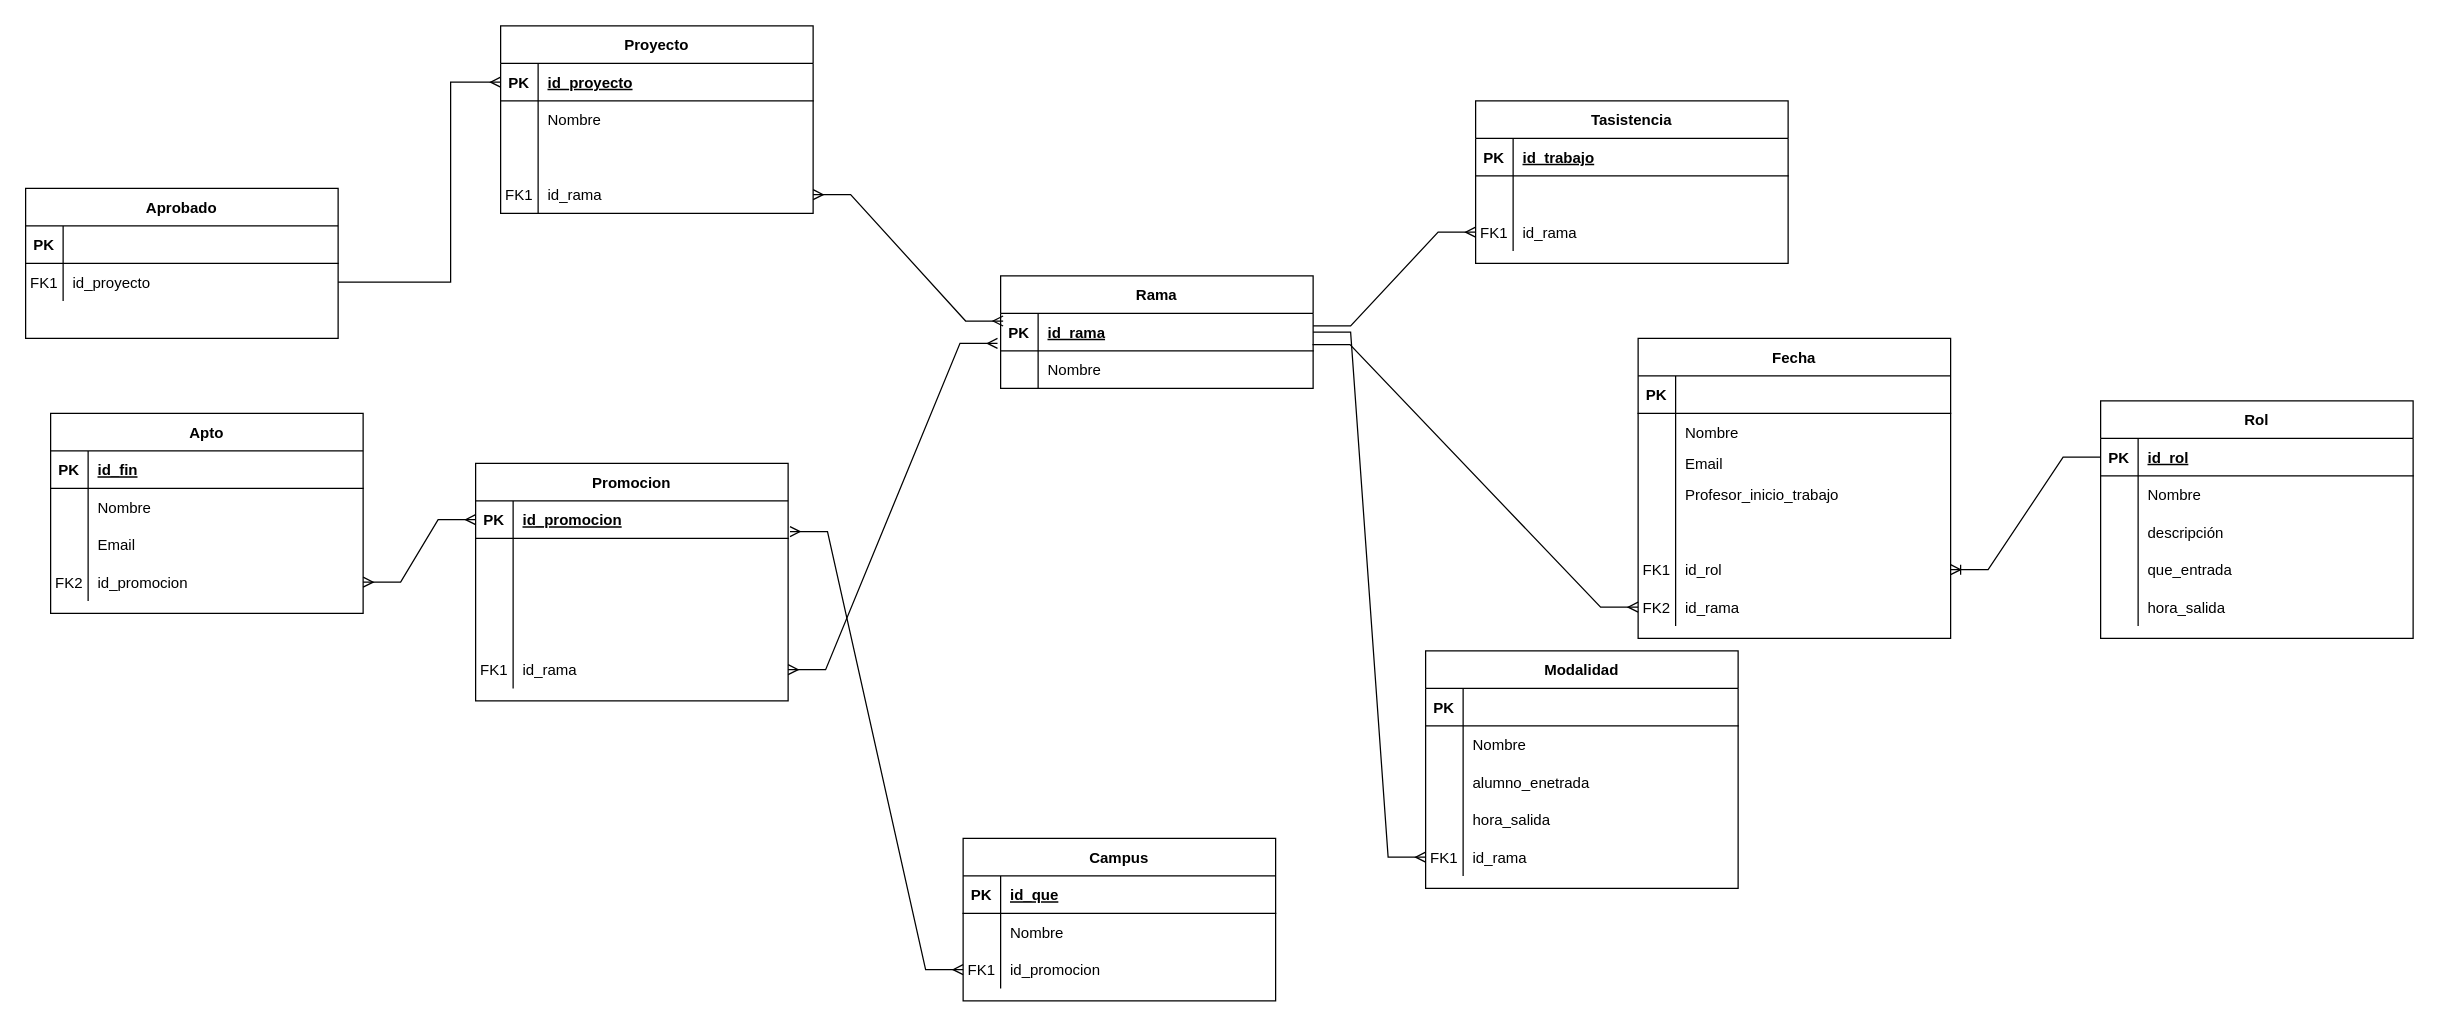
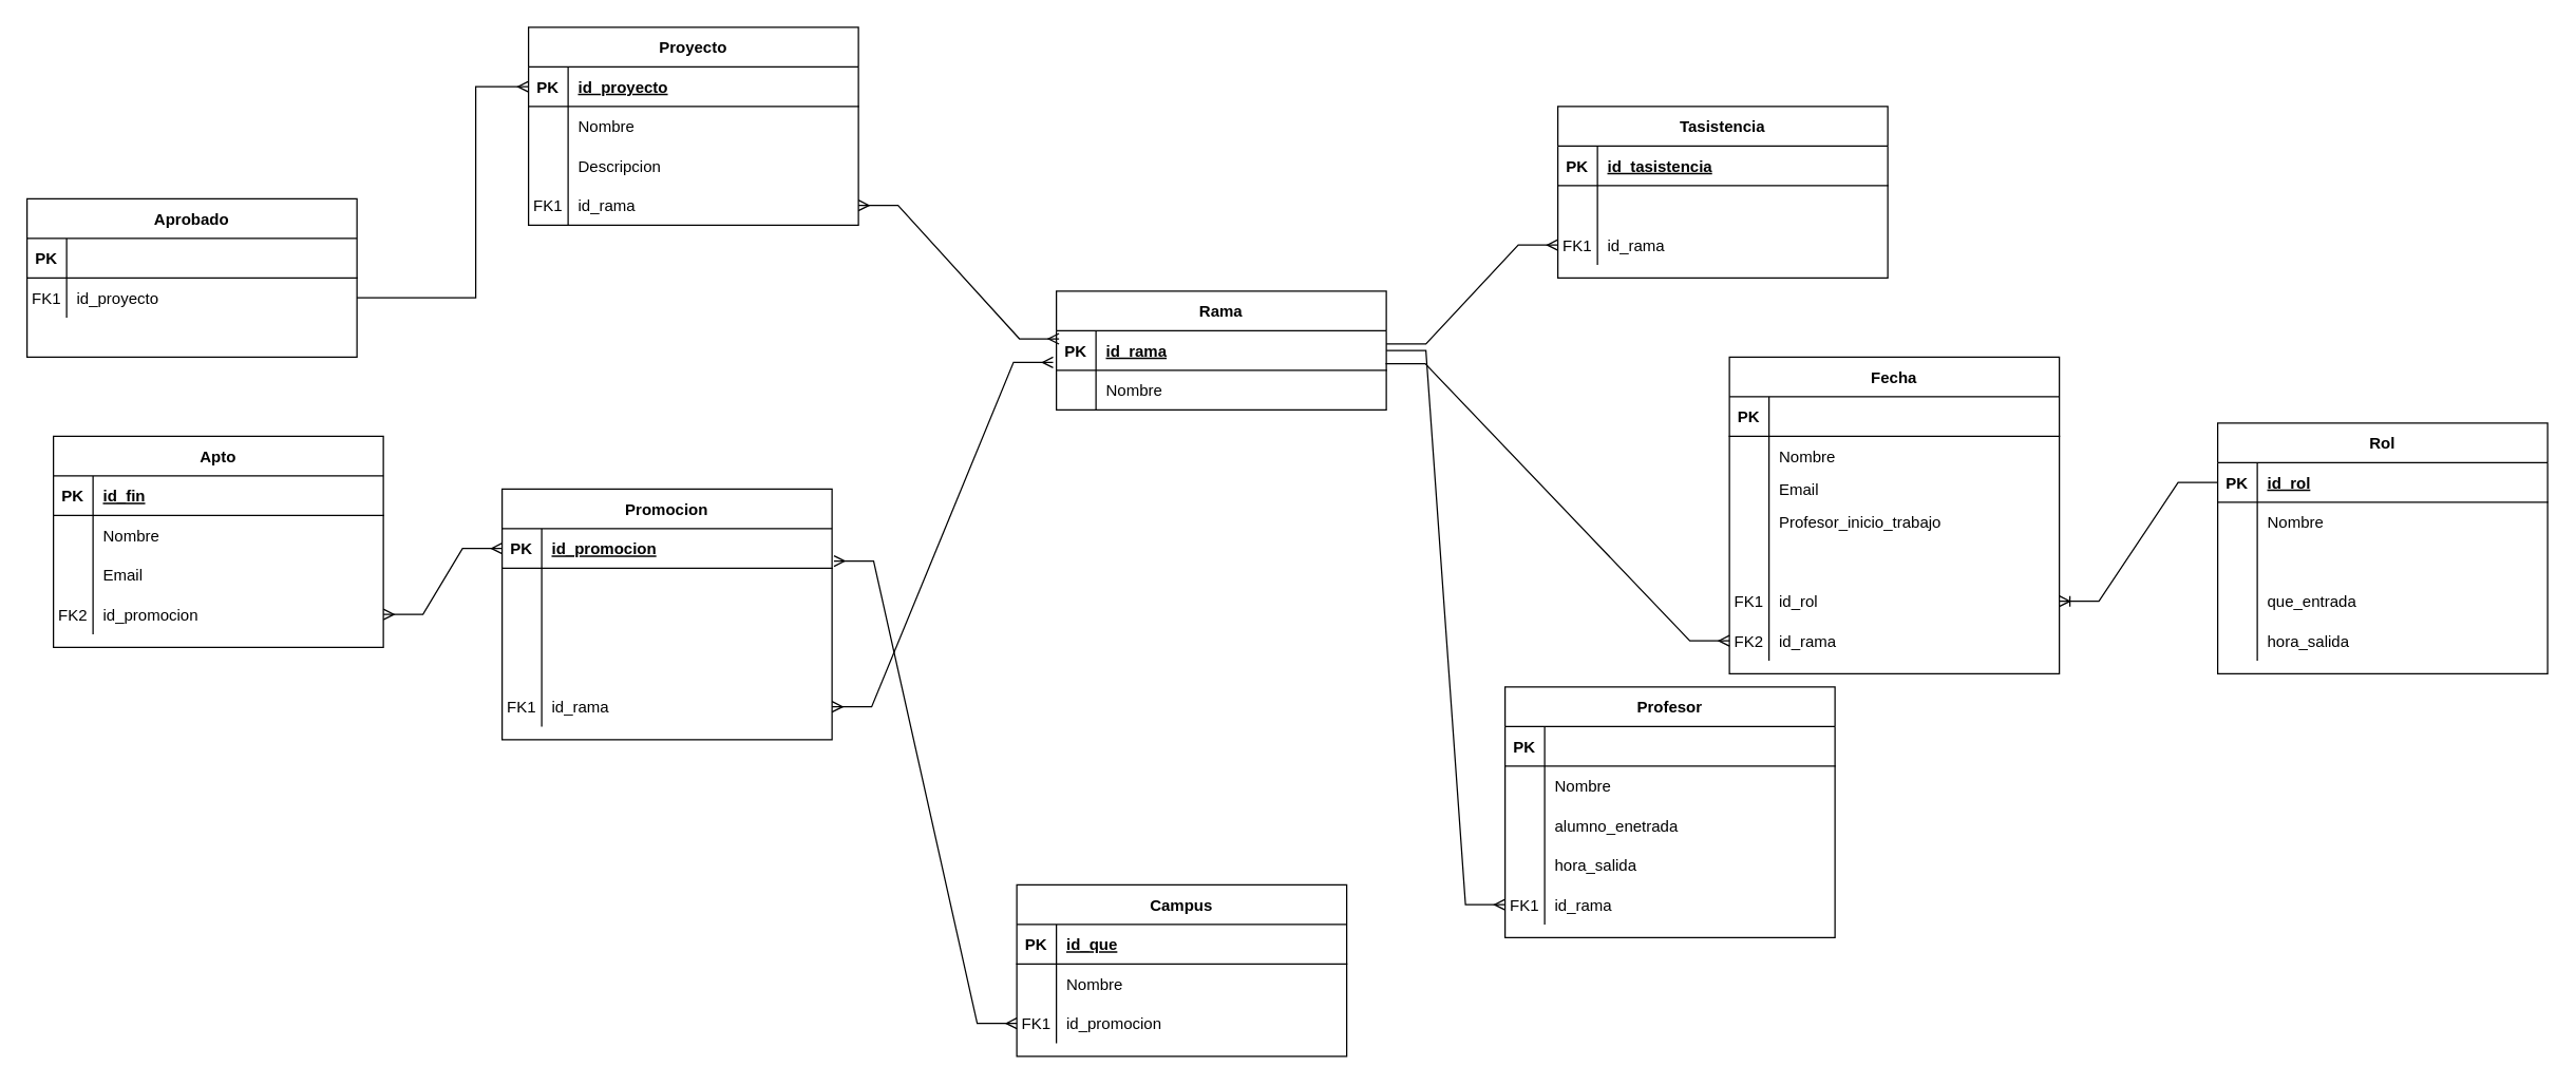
+ <mxCell id="31" value="Descripcion" style="shape=partialRectangle;overflow=hidden;connectable=0;fillColor=none;top=0;left=0;bottom=0;right=0;align=left;spacingLeft=6;" parent="29" vertex="1"><mxGeometry x="30" width="220" height="30" as="geometry"><mxRectangle width="220" height="30" as="alternateBounds" /></mxGeometry></mxCell>
- <mxCell id="127" value="id_trabajo" style="shape=partialRectangle;overflow=hidden;connectable=0;fillColor=none;top=0;left=0;bottom=0;right=0;align=left;spacingLeft=6;fontStyle=5;" parent="125" vertex="1"><mxGeometry x="30" width="220" height="30" as="geometry"><mxRectangle width="220" height="30" as="alternateBounds" /></mxGeometry></mxCell>
+ <mxCell id="127" value="id_tasistencia" style="shape=partialRectangle;overflow=hidden;connectable=0;fillColor=none;top=0;left=0;bottom=0;right=0;align=left;spacingLeft=6;fontStyle=5;" parent="125" vertex="1"><mxGeometry x="30" width="220" height="30" as="geometry"><mxRectangle width="220" height="30" as="alternateBounds" /></mxGeometry></mxCell>
- <mxCell id="99" value="descripción" style="shape=partialRectangle;overflow=hidden;connectable=0;fillColor=none;top=0;left=0;bottom=0;right=0;align=left;spacingLeft=6;" parent="97" vertex="1"><mxGeometry x="30" width="220" height="30" as="geometry"><mxRectangle width="220" height="30" as="alternateBounds" /></mxGeometry></mxCell>
- <mxCell id="106" value="Modalidad" style="shape=table;startSize=30;container=1;collapsible=1;childLayout=tableLayout;fixedRows=1;rowLines=0;fontStyle=1;align=center;resizeLast=1;" parent="1" vertex="1"><mxGeometry x="1140" y="520" width="250" height="190" as="geometry" /></mxCell>
+ <mxCell id="106" value="Profesor" style="shape=table;startSize=30;container=1;collapsible=1;childLayout=tableLayout;fixedRows=1;rowLines=0;fontStyle=1;align=center;resizeLast=1;" parent="1" vertex="1"><mxGeometry x="1140" y="520" width="250" height="190" as="geometry" /></mxCell>
